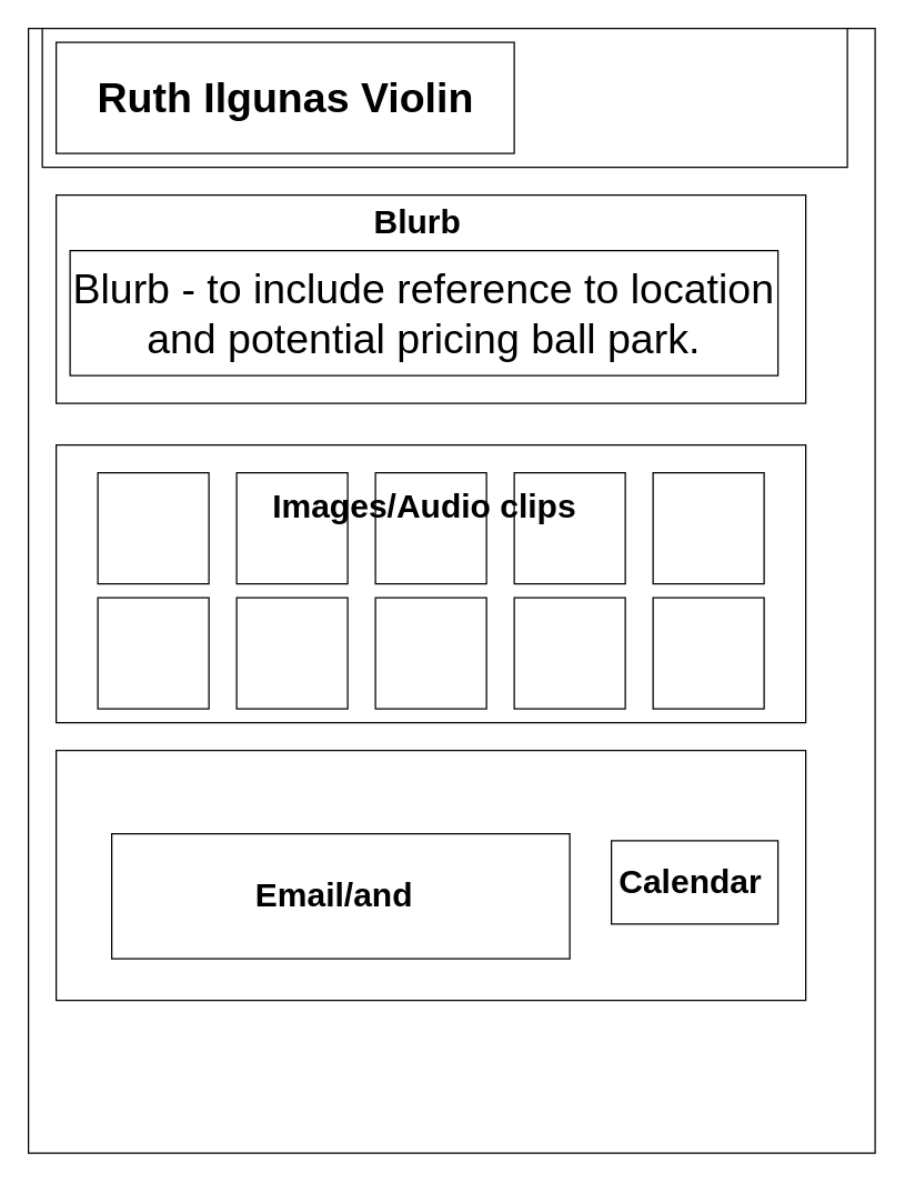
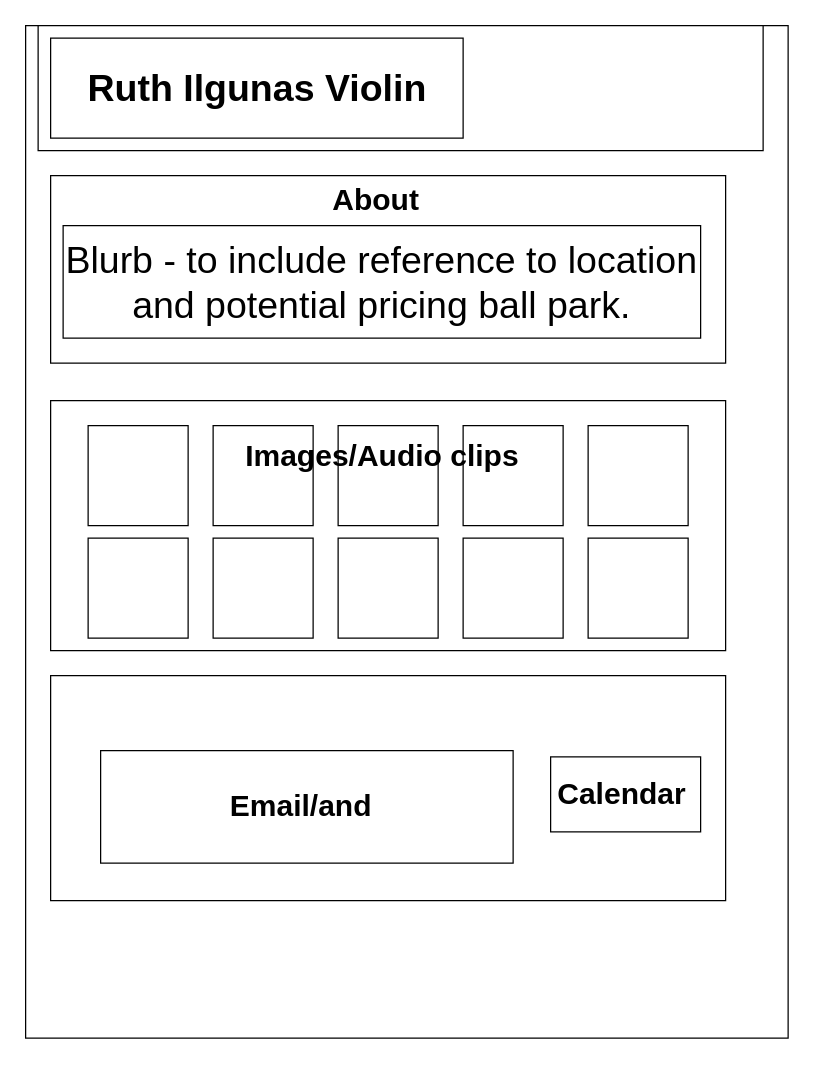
- <mxCell id="7" value="Blurb" style="text;strokeColor=none;fillColor=none;html=1;fontSize=24;fontStyle=1;verticalAlign=middle;align=center;" vertex="1" parent="1"><mxGeometry x="250" y="140" width="100" height="40" as="geometry" /></mxCell>
+ <mxCell id="7" value="About" style="text;strokeColor=none;fillColor=none;html=1;fontSize=24;fontStyle=1;verticalAlign=middle;align=center;" vertex="1" parent="1"><mxGeometry x="250" y="140" width="100" height="40" as="geometry" /></mxCell>
